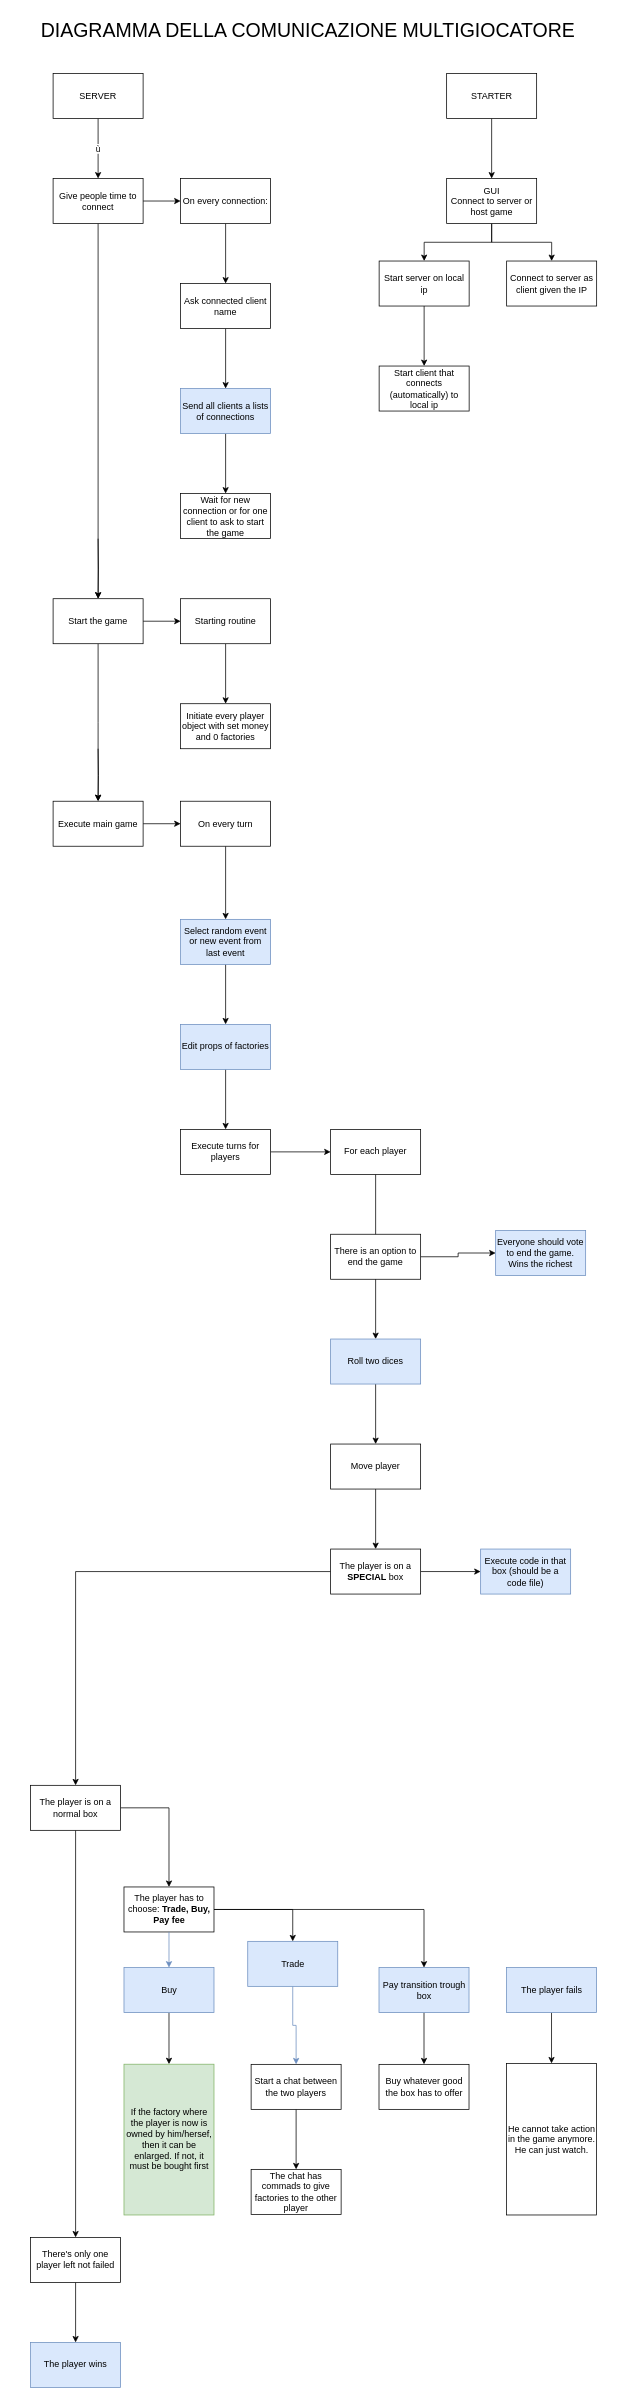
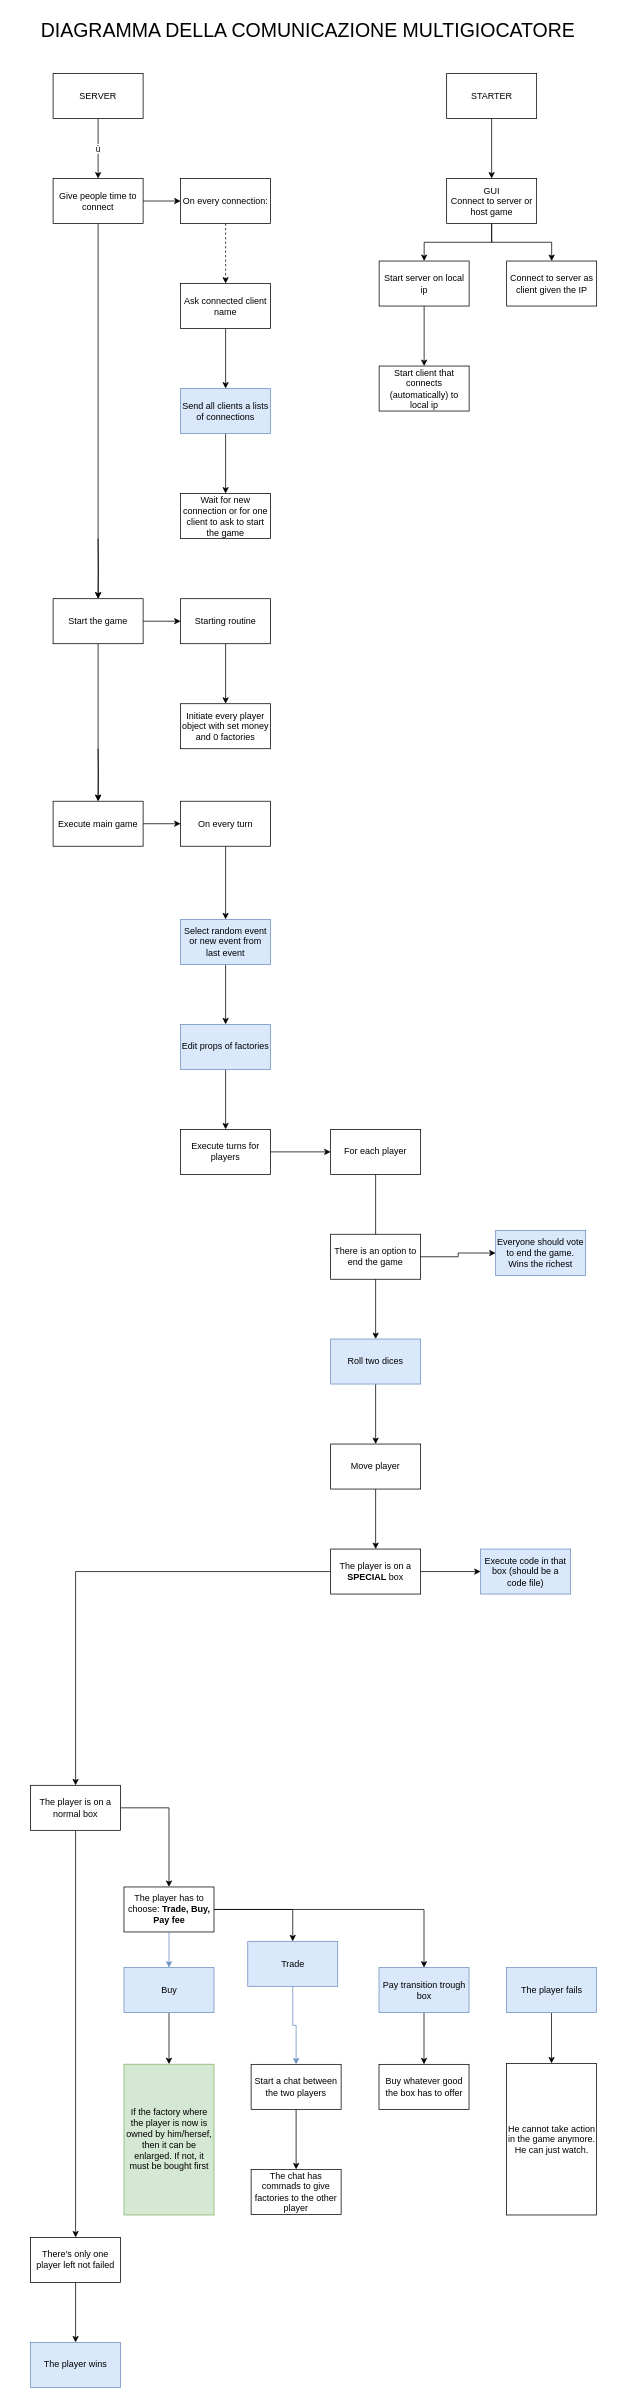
- <mxCell id="62" value="" style="edgeStyle=orthogonalEdgeStyle;rounded=0;orthogonalLoop=1;jettySize=auto;html=1;" parent="1" source="63" target="65" edge="1"><mxGeometry relative="1" as="geometry" /></mxCell>
+ <mxCell id="62" value="" style="edgeStyle=orthogonalEdgeStyle;rounded=0;orthogonalLoop=1;jettySize=auto;html=1;dashed=1;" parent="1" source="63" target="65" edge="1"><mxGeometry relative="1" as="geometry" /></mxCell>
